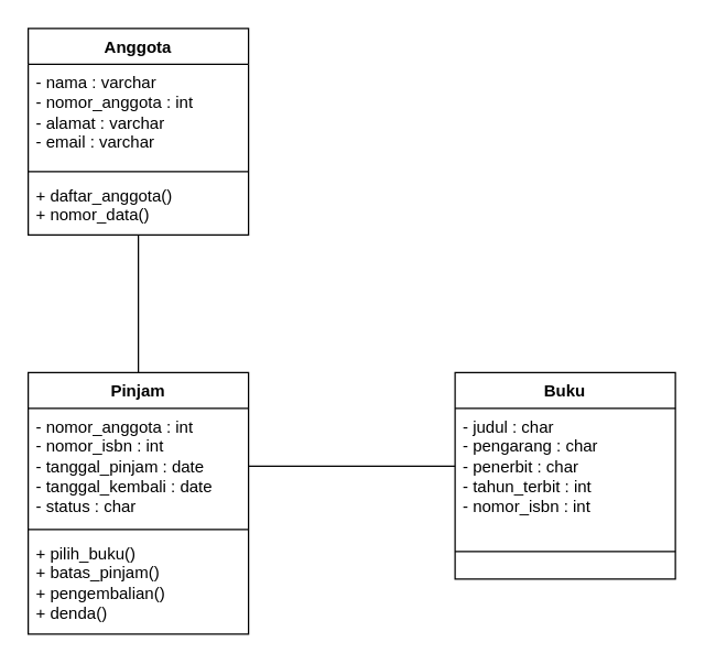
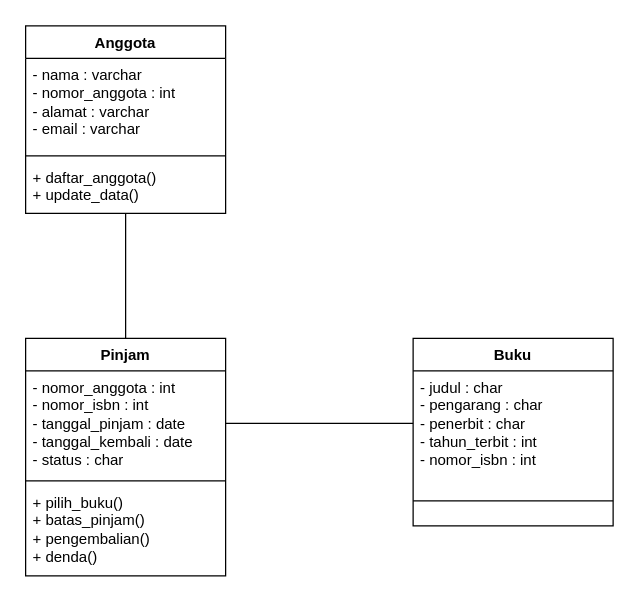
- <mxCell id="5" value="+ daftar_anggota()&lt;div&gt;+ nomor_data()&lt;/div&gt;" style="text;strokeColor=none;fillColor=none;align=left;verticalAlign=top;spacingLeft=4;spacingRight=4;overflow=hidden;rotatable=0;points=[[0,0.5],[1,0.5]];portConstraint=eastwest;whiteSpace=wrap;html=1;" vertex="1" parent="2"><mxGeometry y="108" width="160" height="42" as="geometry" /></mxCell>
+ <mxCell id="5" value="+ daftar_anggota()&lt;div&gt;+ update_data()&lt;/div&gt;" style="text;strokeColor=none;fillColor=none;align=left;verticalAlign=top;spacingLeft=4;spacingRight=4;overflow=hidden;rotatable=0;points=[[0,0.5],[1,0.5]];portConstraint=eastwest;whiteSpace=wrap;html=1;" vertex="1" parent="2"><mxGeometry y="108" width="160" height="42" as="geometry" /></mxCell>
